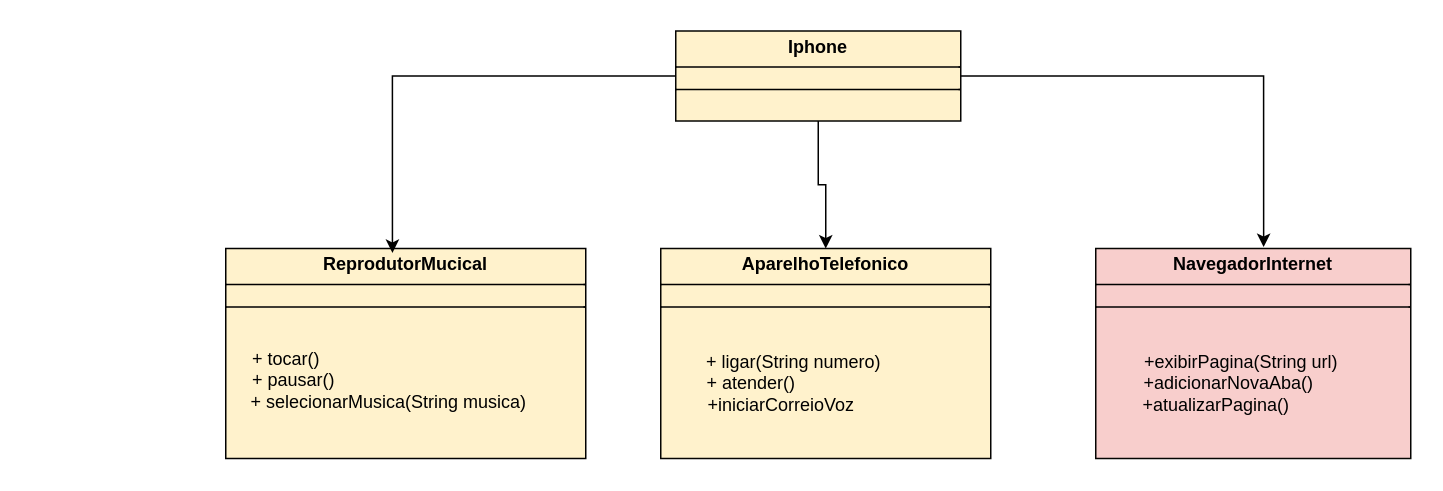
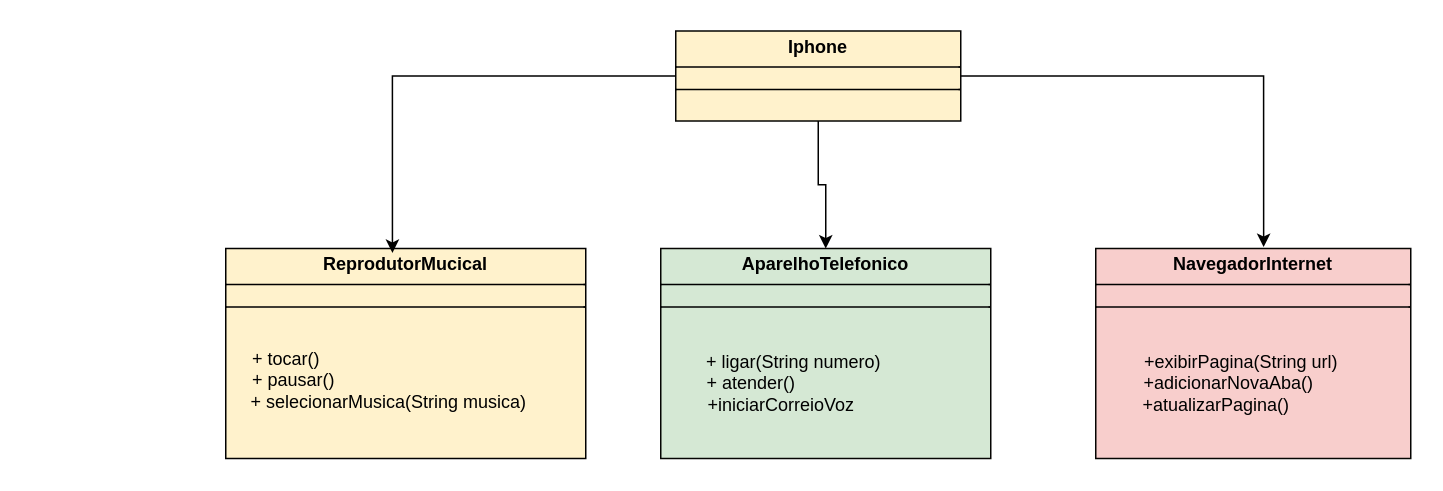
- <mxCell id="5" value="&lt;p style=&quot;margin:0px;margin-top:4px;text-align:center;&quot;&gt;&lt;b&gt;AparelhoTelefonico&lt;/b&gt;&lt;/p&gt;&lt;hr size=&quot;1&quot; style=&quot;border-style:solid;&quot;&gt;&lt;div style=&quot;height:2px;&quot;&gt;&lt;/div&gt;&lt;hr size=&quot;1&quot; style=&quot;border-style:solid;&quot;&gt;&lt;div style=&quot;height:2px;&quot;&gt;&lt;/div&gt;" style="verticalAlign=top;align=left;overflow=fill;html=1;whiteSpace=wrap;container=0;fillColor=#fff2cc;strokeColor=#050402;" vertex="1" parent="1"><mxGeometry x="440" y="165" width="220" height="140" as="geometry" /></mxCell>
+ <mxCell id="5" value="&lt;p style=&quot;margin:0px;margin-top:4px;text-align:center;&quot;&gt;&lt;b&gt;AparelhoTelefonico&lt;/b&gt;&lt;/p&gt;&lt;hr size=&quot;1&quot; style=&quot;border-style:solid;&quot;&gt;&lt;div style=&quot;height:2px;&quot;&gt;&lt;/div&gt;&lt;hr size=&quot;1&quot; style=&quot;border-style:solid;&quot;&gt;&lt;div style=&quot;height:2px;&quot;&gt;&lt;/div&gt;" style="verticalAlign=top;align=left;overflow=fill;html=1;whiteSpace=wrap;container=0;fillColor=#d5e8d4;strokeColor=#050402;" vertex="1" parent="1"><mxGeometry x="440" y="165" width="220" height="140" as="geometry" /></mxCell>
